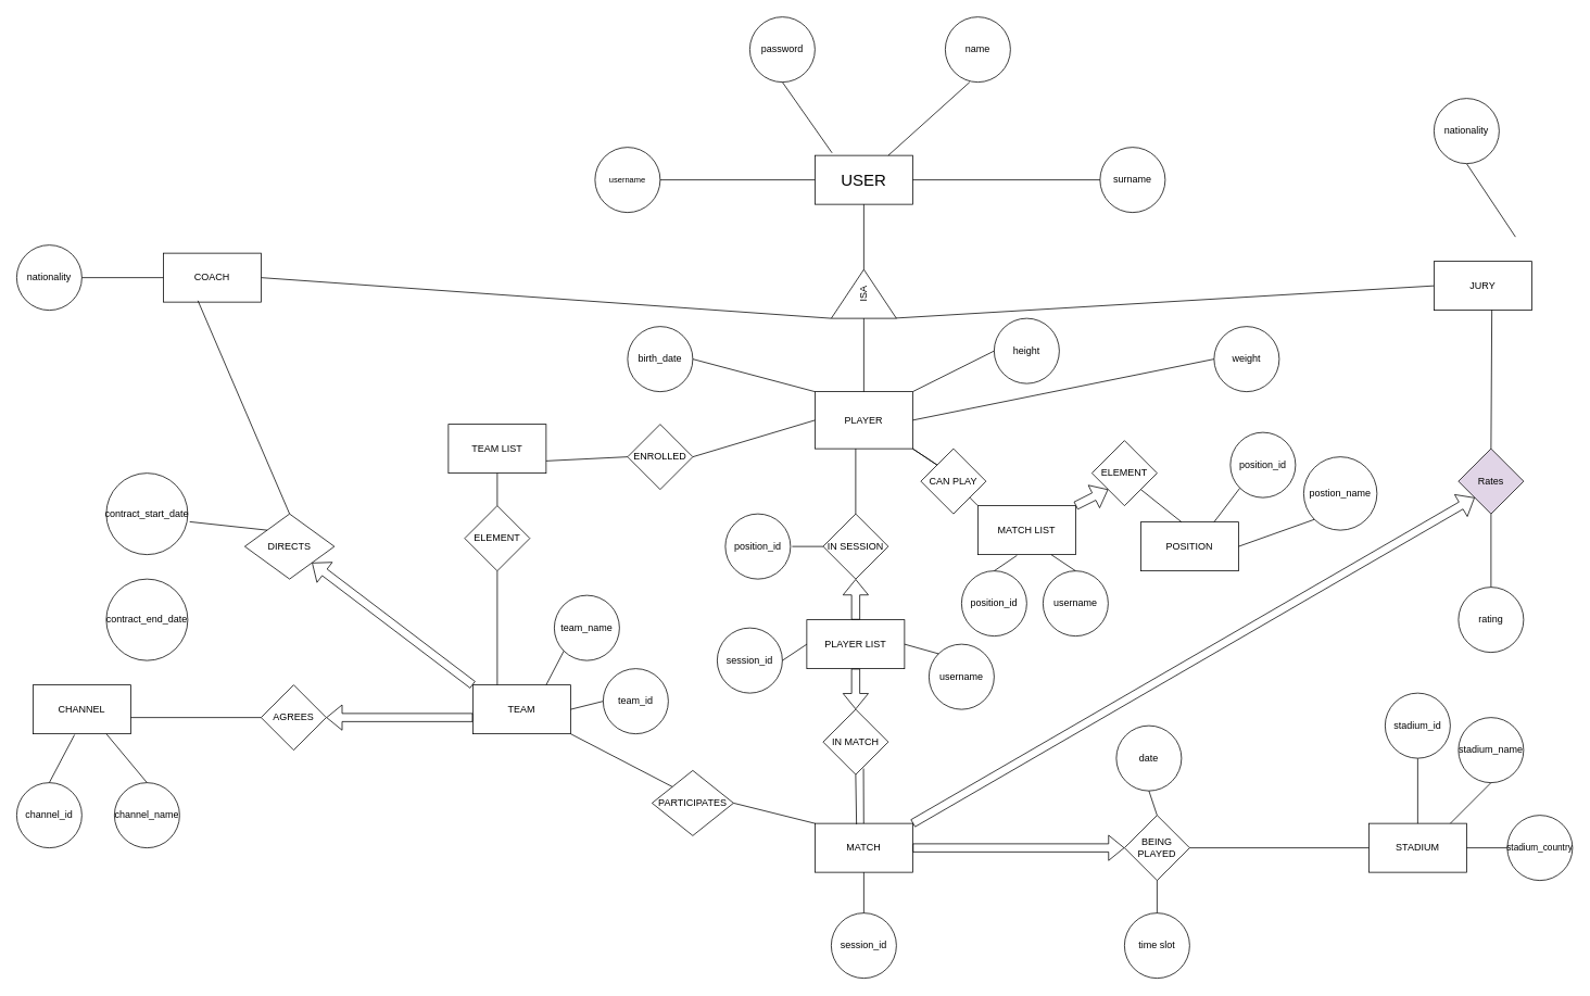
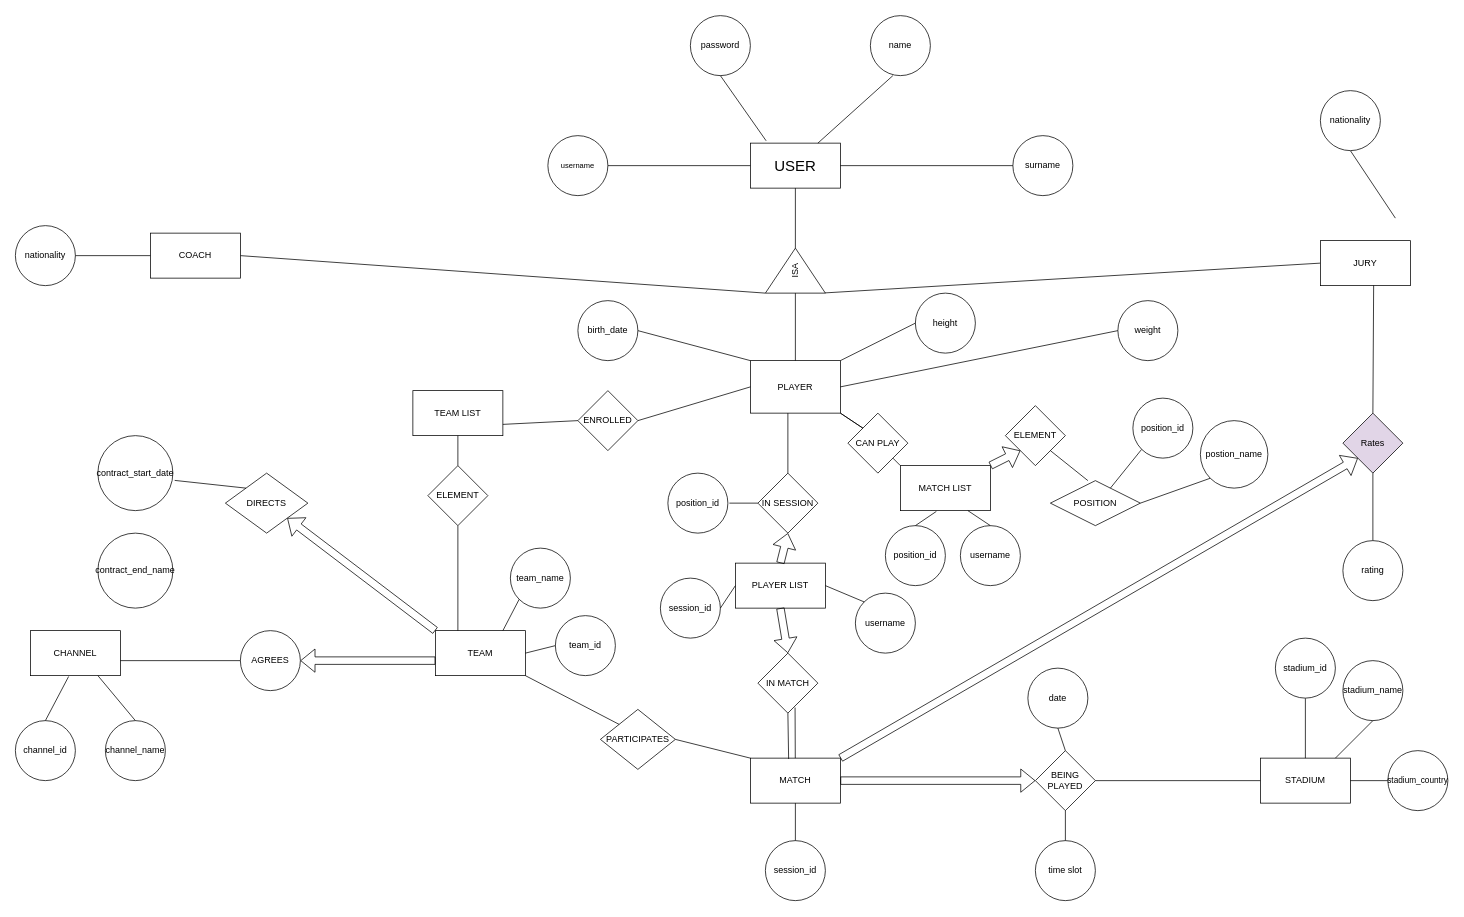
- <mxCell id="54" value="" style="endArrow=none;html=1;rounded=0;entryX=0.5;entryY=0;entryDx=0;entryDy=0;exitX=0.354;exitY=0.971;exitDx=0;exitDy=0;exitPerimeter=0;" edge="1" parent="1" source="15" target="30"><mxGeometry width="50" height="50" relative="1" as="geometry"><mxPoint x="360" y="530" as="sourcePoint" /><mxPoint x="940" y="760" as="targetPoint" /></mxGeometry></mxCell>
- <mxCell id="71" value="POSITION" style="rounded=0;whiteSpace=wrap;html=1;" vertex="1" parent="1"><mxGeometry x="1400" y="640" width="120" height="60" as="geometry" /></mxCell>
+ <mxCell id="71" value="POSITION" style="rhombus;whiteSpace=wrap;html=1;" vertex="1" parent="1"><mxGeometry x="1400" y="640" width="120" height="60" as="geometry" /></mxCell>
- <mxCell id="105" value="contract_end_date" style="ellipse;whiteSpace=wrap;html=1;aspect=fixed;" vertex="1" parent="1"><mxGeometry x="130" y="710" width="100" height="100" as="geometry" /></mxCell>
+ <mxCell id="105" value="contract_end_name" style="ellipse;whiteSpace=wrap;html=1;aspect=fixed;" vertex="1" parent="1"><mxGeometry x="130" y="710" width="100" height="100" as="geometry" /></mxCell>
- <mxCell id="87" value="PLAYER LIST" style="rounded=0;whiteSpace=wrap;html=1;" vertex="1" parent="1"><mxGeometry x="990" y="760" width="120" height="60" as="geometry" /></mxCell>
+ <mxCell id="87" value="PLAYER LIST" style="rounded=0;whiteSpace=wrap;html=1;" vertex="1" parent="1"><mxGeometry x="980" y="750" width="120" height="60" as="geometry" /></mxCell>
- <mxCell id="50" value="AGREES" style="rhombus;whiteSpace=wrap;html=1;" vertex="1" parent="1"><mxGeometry x="320" y="840" width="80" height="80" as="geometry" /></mxCell>
+ <mxCell id="50" value="AGREES" style="ellipse;whiteSpace=wrap;html=1;" vertex="1" parent="1"><mxGeometry x="320" y="840" width="80" height="80" as="geometry" /></mxCell>
